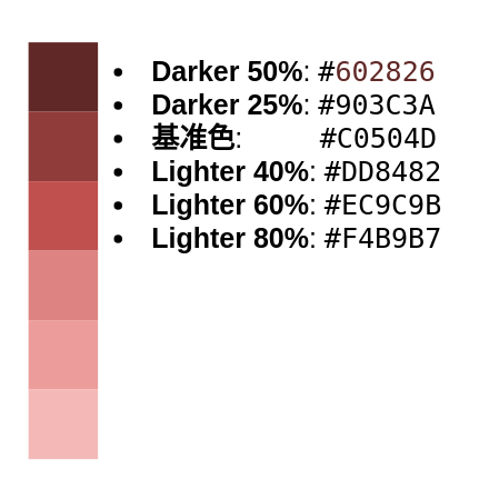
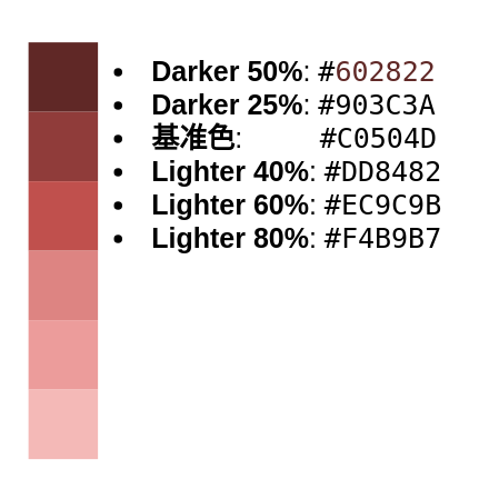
- <mxCell id="9" value="&lt;p style=&quot;line-height: 140%;&quot;&gt;&lt;/p&gt;&lt;li style=&quot;font-size: 20px;&quot;&gt;&lt;font style=&quot;font-size: 20px;&quot;&gt;&lt;strong style=&quot;&quot;&gt;Darker 50%&lt;/strong&gt;: &lt;code style=&quot;&quot;&gt;#&lt;font style=&quot;font-size: 20px;&quot; color=&quot;#602826&quot;&gt;602826&lt;/font&gt;&lt;/code&gt;&lt;/font&gt;&lt;/li&gt;&lt;li style=&quot;font-size: 20px;&quot;&gt;&lt;font style=&quot;font-size: 20px;&quot;&gt;&lt;strong&gt;Darker 25%&lt;/strong&gt;: &lt;code&gt;#903C3A&lt;/code&gt;&lt;/font&gt;&lt;/li&gt;&lt;li style=&quot;font-size: 20px;&quot;&gt;&lt;font style=&quot;font-size: 20px;&quot;&gt;&lt;strong&gt;基准色&lt;/strong&gt;:&amp;nbsp; &amp;nbsp; &amp;nbsp; &amp;nbsp; &amp;nbsp;&amp;nbsp;&lt;code&gt;#C0504D&lt;/code&gt;&lt;/font&gt;&lt;/li&gt;&lt;li style=&quot;font-size: 20px;&quot;&gt;&lt;font style=&quot;font-size: 20px;&quot;&gt;&lt;strong&gt;Lighter 40%&lt;/strong&gt;: &lt;code&gt;#DD8482&lt;/code&gt;&lt;/font&gt;&lt;/li&gt;&lt;li style=&quot;font-size: 20px;&quot;&gt;&lt;font style=&quot;font-size: 20px;&quot;&gt;&lt;strong&gt;Lighter 60%&lt;/strong&gt;: &lt;code&gt;#EC9C9B&lt;/code&gt;&lt;/font&gt;&lt;/li&gt;&lt;li style=&quot;font-size: 20px;&quot;&gt;&lt;font style=&quot;font-size: 20px;&quot;&gt;&lt;strong style=&quot;&quot;&gt;Lighter 80%&lt;/strong&gt;: &lt;code style=&quot;&quot;&gt;#F4B9B7&lt;/code&gt;&lt;/font&gt;&lt;/li&gt;&lt;p&gt;&lt;/p&gt;" style="text;whiteSpace=wrap;html=1;movable=1;resizable=1;rotatable=1;deletable=1;editable=1;locked=0;connectable=1;" parent="1" vertex="1"><mxGeometry x="80" y="20" width="250" height="160" as="geometry" /></mxCell>
+ <mxCell id="9" value="&lt;p style=&quot;line-height: 140%;&quot;&gt;&lt;/p&gt;&lt;li style=&quot;font-size: 20px;&quot;&gt;&lt;font style=&quot;font-size: 20px;&quot;&gt;&lt;strong style=&quot;&quot;&gt;Darker 50%&lt;/strong&gt;: &lt;code style=&quot;&quot;&gt;#&lt;font style=&quot;font-size: 20px;&quot; color=&quot;#602826&quot;&gt;602822&lt;/font&gt;&lt;/code&gt;&lt;/font&gt;&lt;/li&gt;&lt;li style=&quot;font-size: 20px;&quot;&gt;&lt;font style=&quot;font-size: 20px;&quot;&gt;&lt;strong&gt;Darker 25%&lt;/strong&gt;: &lt;code&gt;#903C3A&lt;/code&gt;&lt;/font&gt;&lt;/li&gt;&lt;li style=&quot;font-size: 20px;&quot;&gt;&lt;font style=&quot;font-size: 20px;&quot;&gt;&lt;strong&gt;基准色&lt;/strong&gt;:&amp;nbsp; &amp;nbsp; &amp;nbsp; &amp;nbsp; &amp;nbsp;&amp;nbsp;&lt;code&gt;#C0504D&lt;/code&gt;&lt;/font&gt;&lt;/li&gt;&lt;li style=&quot;font-size: 20px;&quot;&gt;&lt;font style=&quot;font-size: 20px;&quot;&gt;&lt;strong&gt;Lighter 40%&lt;/strong&gt;: &lt;code&gt;#DD8482&lt;/code&gt;&lt;/font&gt;&lt;/li&gt;&lt;li style=&quot;font-size: 20px;&quot;&gt;&lt;font style=&quot;font-size: 20px;&quot;&gt;&lt;strong&gt;Lighter 60%&lt;/strong&gt;: &lt;code&gt;#EC9C9B&lt;/code&gt;&lt;/font&gt;&lt;/li&gt;&lt;li style=&quot;font-size: 20px;&quot;&gt;&lt;font style=&quot;font-size: 20px;&quot;&gt;&lt;strong style=&quot;&quot;&gt;Lighter 80%&lt;/strong&gt;: &lt;code style=&quot;&quot;&gt;#F4B9B7&lt;/code&gt;&lt;/font&gt;&lt;/li&gt;&lt;p&gt;&lt;/p&gt;" style="text;whiteSpace=wrap;html=1;movable=1;resizable=1;rotatable=1;deletable=1;editable=1;locked=0;connectable=1;" parent="1" vertex="1"><mxGeometry x="80" y="20" width="250" height="160" as="geometry" /></mxCell>
